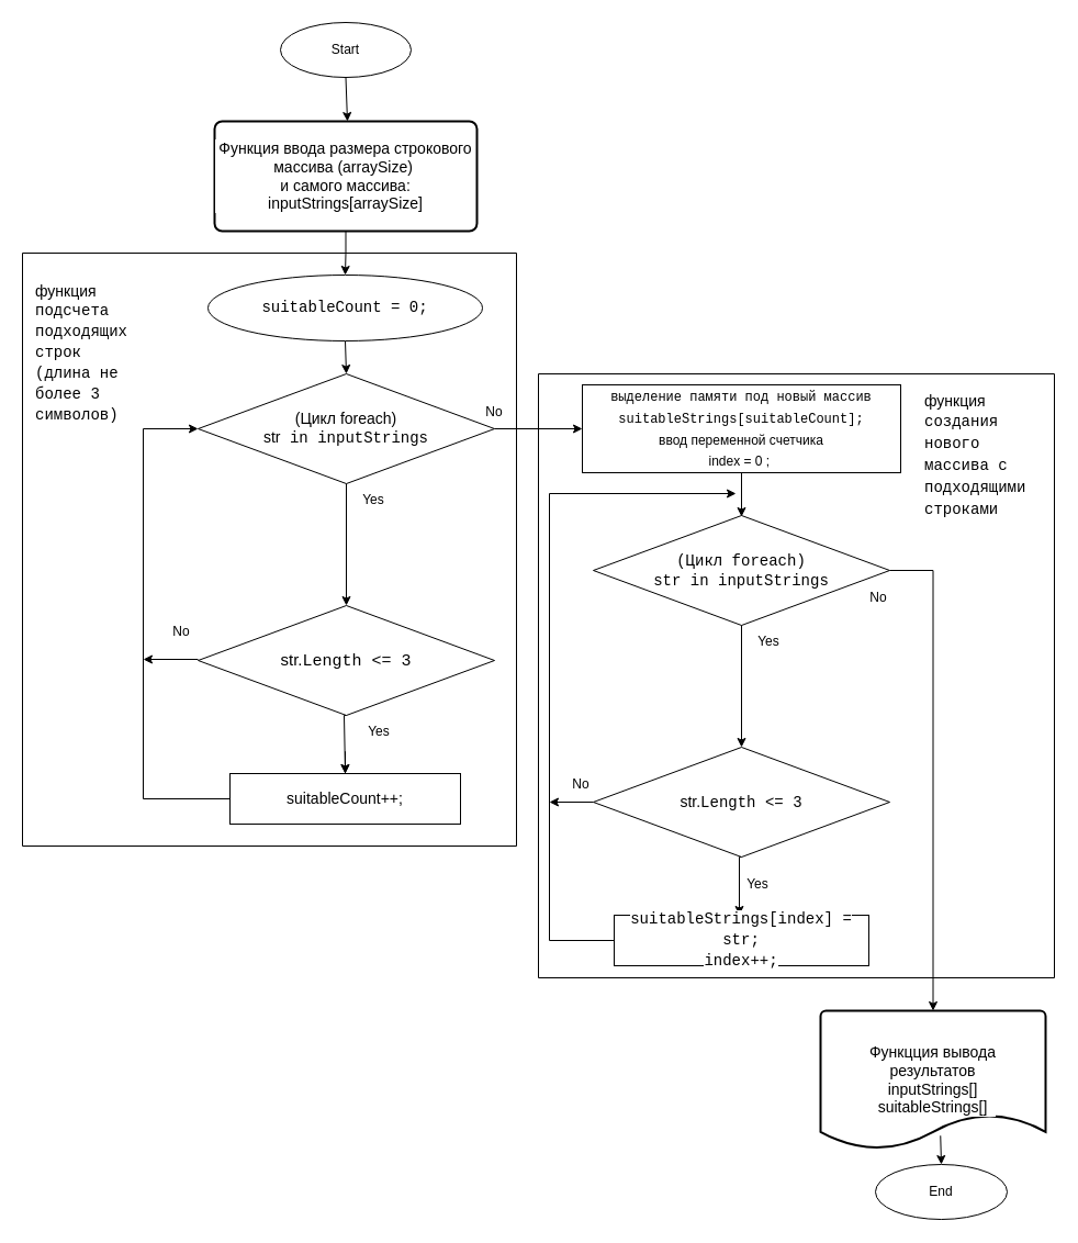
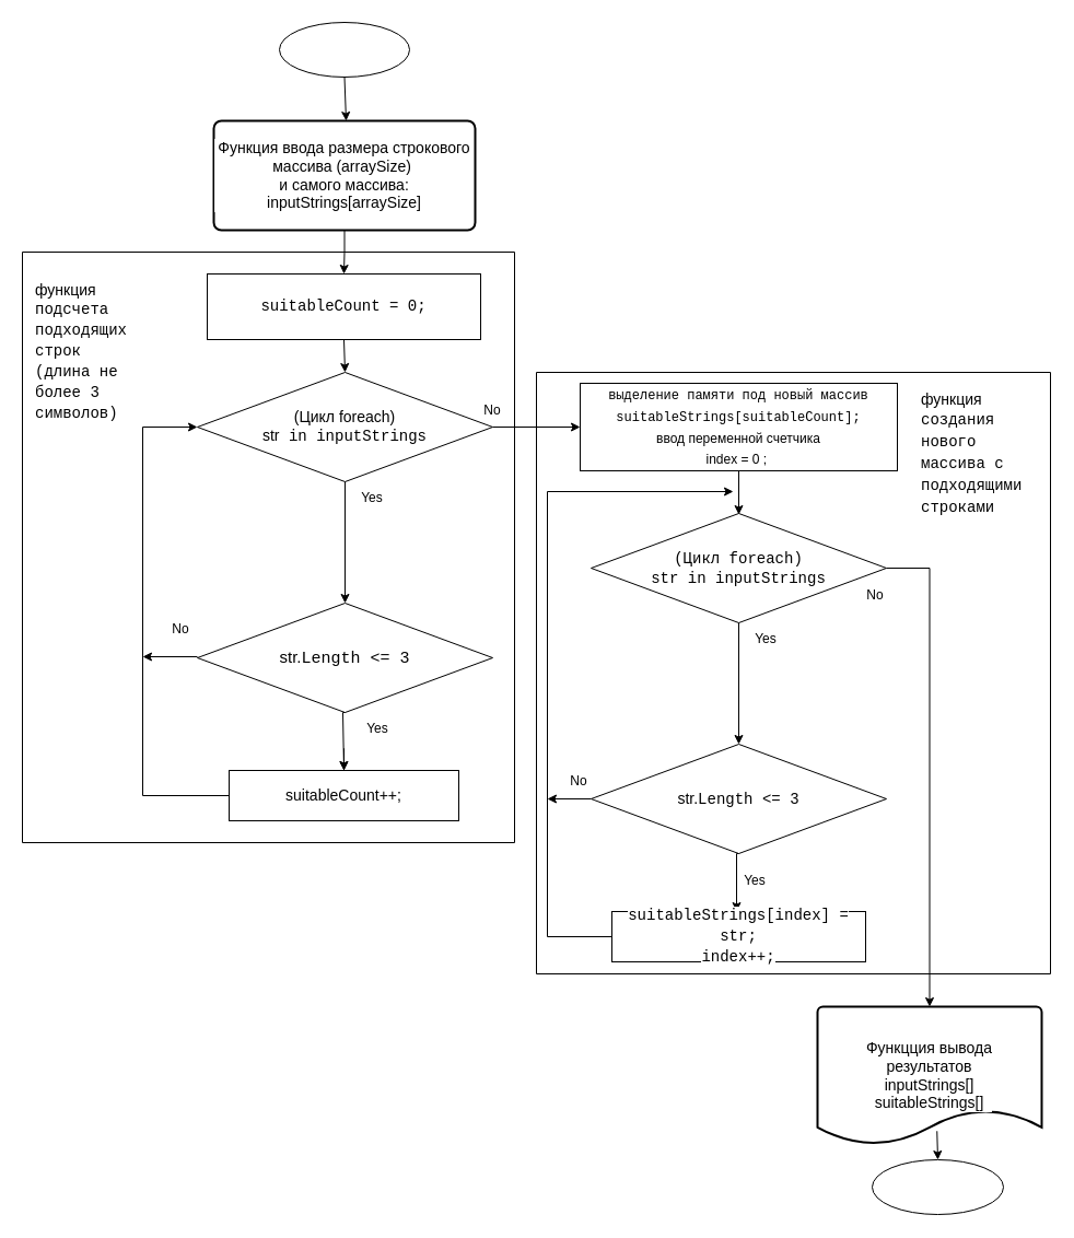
- <mxCell id="7" value="Start" style="text;html=1;strokeColor=none;fillColor=none;align=center;verticalAlign=middle;whiteSpace=wrap;rounded=0;" parent="1" vertex="1"><mxGeometry x="285" y="30" width="59" height="30" as="geometry" /></mxCell>
- <mxCell id="11" value="&lt;div style=&quot;font-family: Consolas, &amp;quot;Courier New&amp;quot;, monospace; font-size: 14px; line-height: 19px;&quot;&gt;&lt;span style=&quot;background-color: rgb(255, 255, 255);&quot;&gt;suitableCount = 0;&lt;/span&gt;&lt;/div&gt;" style="ellipse;whiteSpace=wrap;html=1;" parent="1" vertex="1"><mxGeometry x="189" y="250" width="250" height="60" as="geometry" /></mxCell>
+ <mxCell id="11" value="&lt;div style=&quot;font-family: Consolas, &amp;quot;Courier New&amp;quot;, monospace; font-size: 14px; line-height: 19px;&quot;&gt;&lt;span style=&quot;background-color: rgb(255, 255, 255);&quot;&gt;suitableCount = 0;&lt;/span&gt;&lt;/div&gt;" style="rounded=0;whiteSpace=wrap;html=1;" parent="1" vertex="1"><mxGeometry x="189" y="250" width="250" height="60" as="geometry" /></mxCell>
- <mxCell id="13" value="End" style="text;html=1;strokeColor=none;fillColor=none;align=center;verticalAlign=middle;whiteSpace=wrap;rounded=0;" parent="1" vertex="1"><mxGeometry x="827" y="1070" width="60" height="30" as="geometry" /></mxCell>
